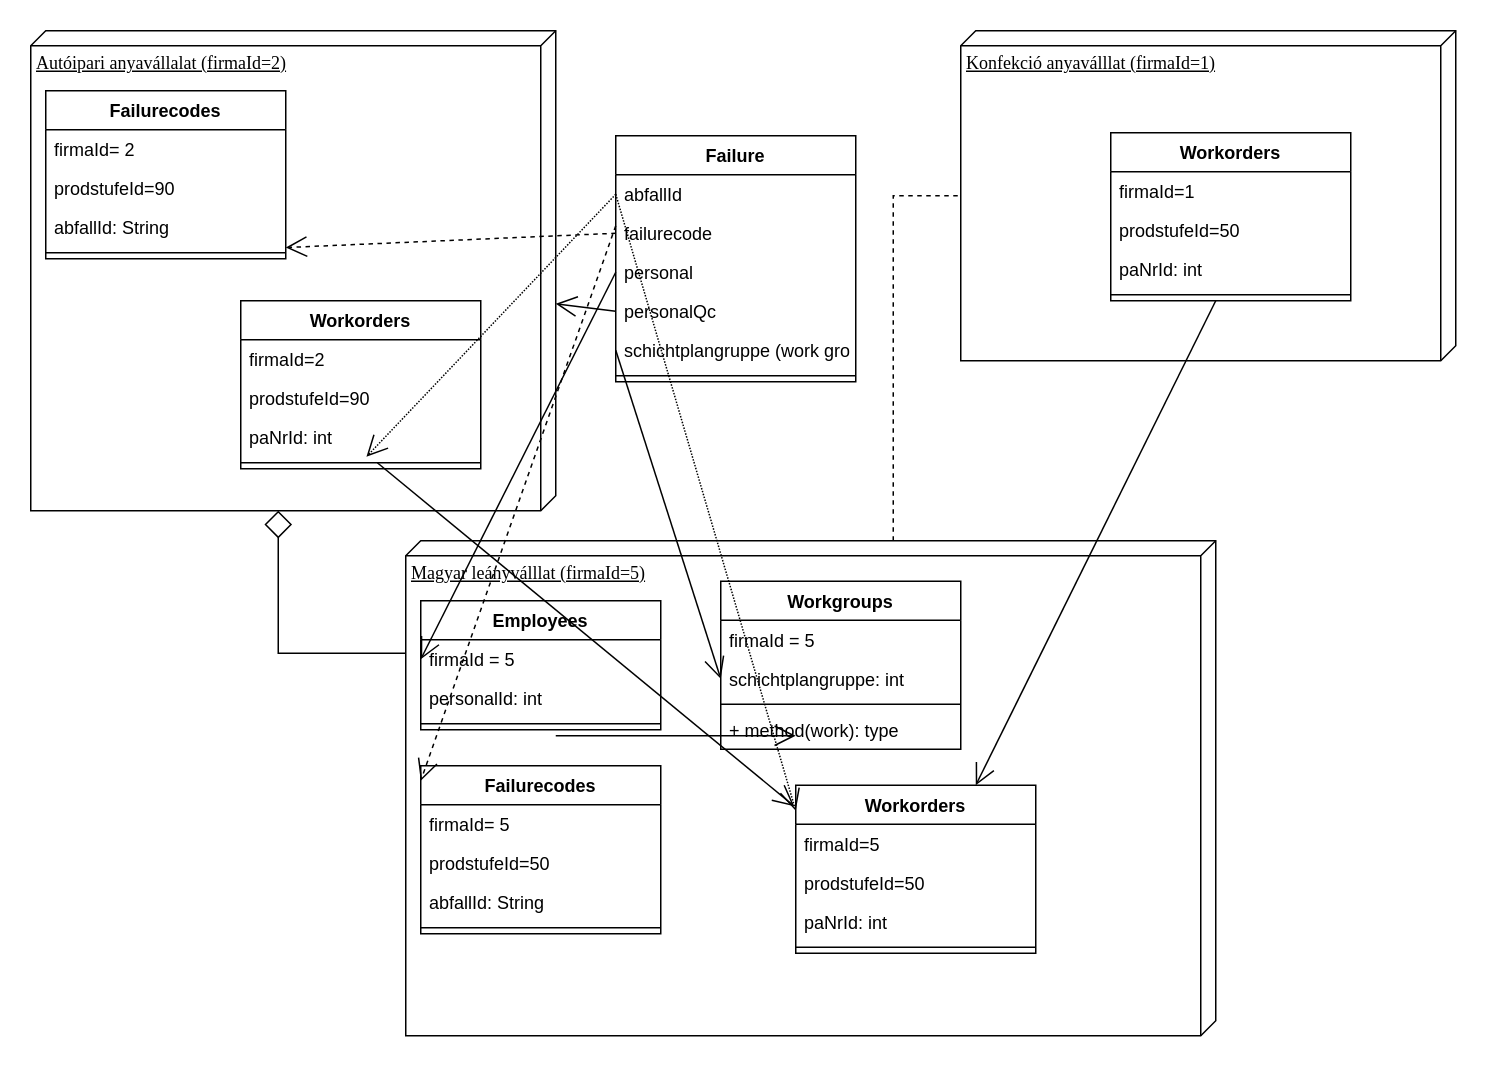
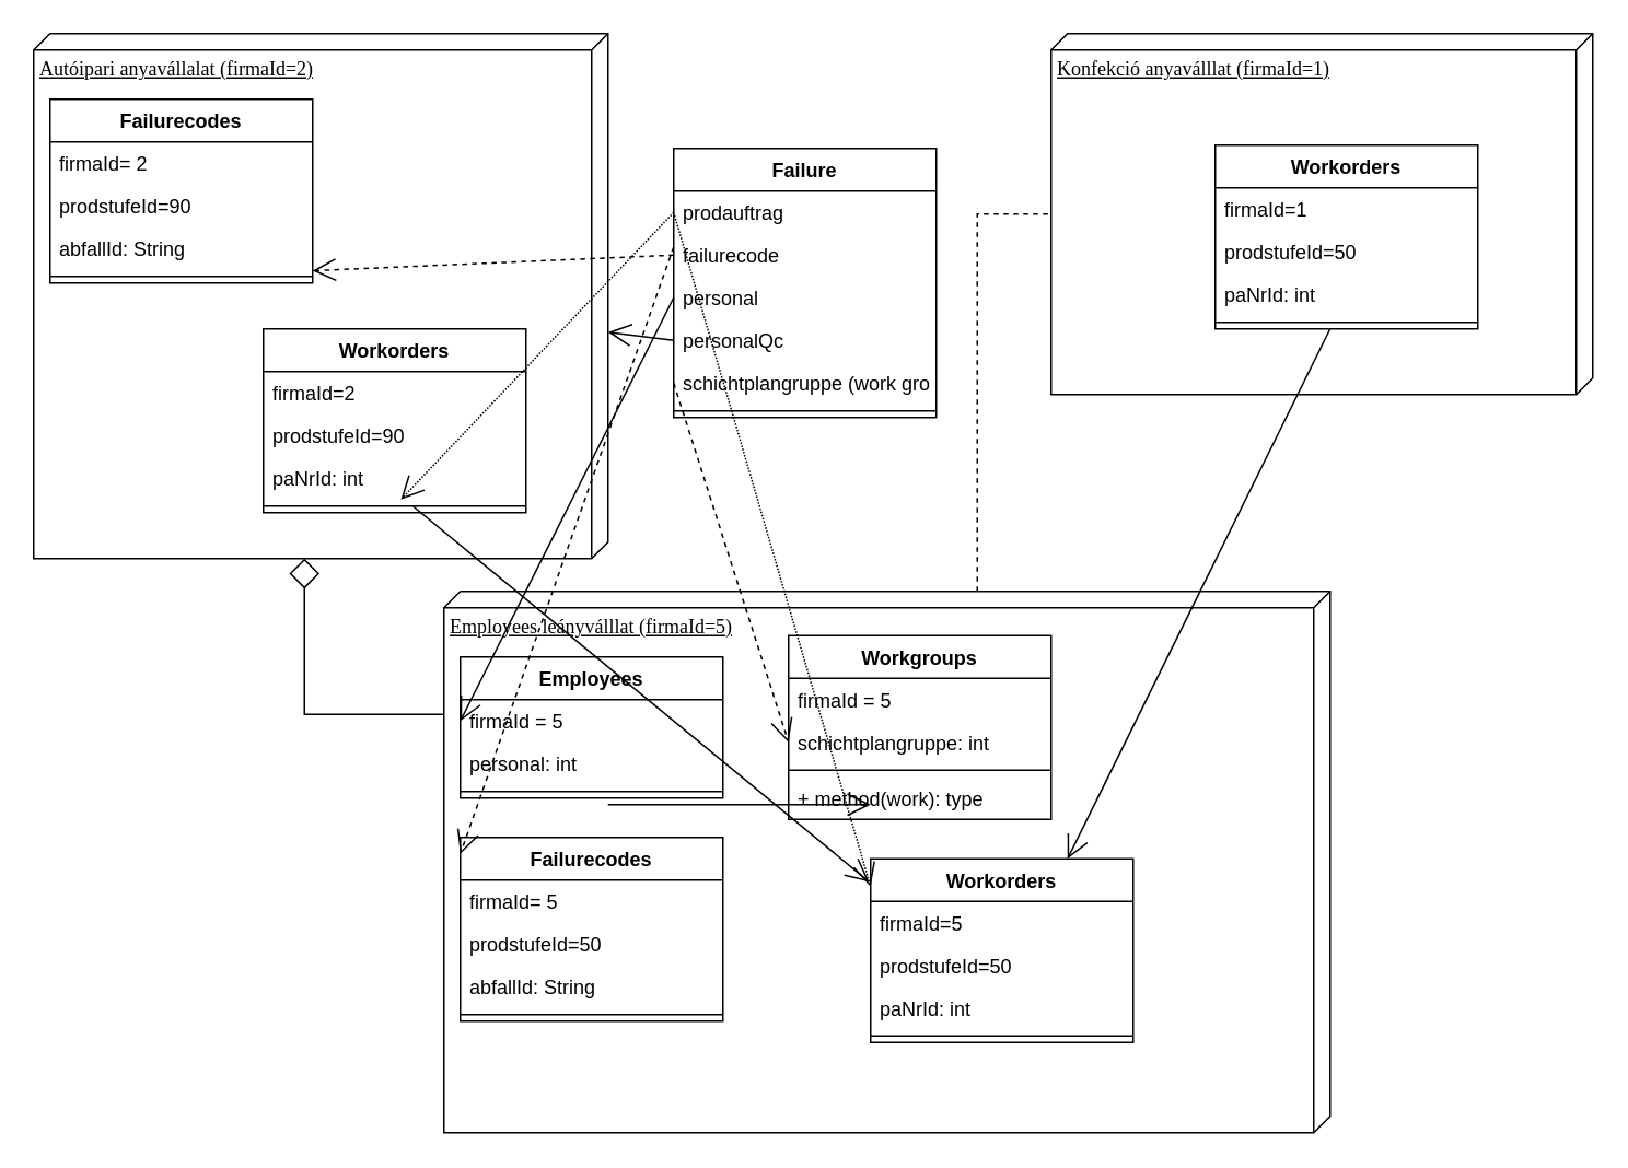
- <mxCell id="44" value="abfallId" style="text;strokeColor=none;fillColor=none;align=left;verticalAlign=top;spacingLeft=4;spacingRight=4;overflow=hidden;rotatable=0;points=[[0,0.5],[1,0.5]];portConstraint=eastwest;" parent="43" vertex="1"><mxGeometry y="26" width="160" height="26" as="geometry" /></mxCell>
+ <mxCell id="44" value="prodauftrag" style="text;strokeColor=none;fillColor=none;align=left;verticalAlign=top;spacingLeft=4;spacingRight=4;overflow=hidden;rotatable=0;points=[[0,0.5],[1,0.5]];portConstraint=eastwest;" parent="43" vertex="1"><mxGeometry y="26" width="160" height="26" as="geometry" /></mxCell>
- <mxCell id="57" value="" style="endArrow=open;endFill=1;endSize=12;html=1;rounded=0;entryX=0;entryY=0.5;entryDx=0;entryDy=0;exitX=0;exitY=0.5;exitDx=0;exitDy=0;" parent="1" source="48" target="13" edge="1"><mxGeometry width="160" relative="1" as="geometry"><mxPoint x="120" y="590" as="sourcePoint" /><mxPoint x="280" y="590" as="targetPoint" /></mxGeometry></mxCell>
+ <mxCell id="57" value="" style="endArrow=open;endFill=1;endSize=12;html=1;rounded=0;entryX=0;entryY=0.5;entryDx=0;entryDy=0;exitX=0;exitY=0.5;exitDx=0;exitDy=0;dashed=1;" parent="1" source="48" target="13" edge="1"><mxGeometry width="160" relative="1" as="geometry"><mxPoint x="120" y="590" as="sourcePoint" /><mxPoint x="280" y="590" as="targetPoint" /></mxGeometry></mxCell>
- <mxCell id="4" value="Magyar leányválllat (firmaId=5)" style="verticalAlign=top;align=left;spacingTop=8;spacingLeft=2;spacingRight=12;shape=cube;size=10;direction=south;fontStyle=4;html=1;rounded=0;shadow=0;comic=0;labelBackgroundColor=none;strokeWidth=1;fontFamily=Verdana;fontSize=12" parent="1" vertex="1"><mxGeometry x="270" y="360" width="540" height="330" as="geometry" /></mxCell>
+ <mxCell id="4" value="Employees leányválllat (firmaId=5)" style="verticalAlign=top;align=left;spacingTop=8;spacingLeft=2;spacingRight=12;shape=cube;size=10;direction=south;fontStyle=4;html=1;rounded=0;shadow=0;comic=0;labelBackgroundColor=none;strokeWidth=1;fontFamily=Verdana;fontSize=12" parent="1" vertex="1"><mxGeometry x="270" y="360" width="540" height="330" as="geometry" /></mxCell>
- <mxCell id="9" value="personalId: int" style="text;strokeColor=none;fillColor=none;align=left;verticalAlign=top;spacingLeft=4;spacingRight=4;overflow=hidden;rotatable=0;points=[[0,0.5],[1,0.5]];portConstraint=eastwest;" parent="7" vertex="1"><mxGeometry y="52" width="160" height="26" as="geometry" /></mxCell>
+ <mxCell id="9" value="personal: int" style="text;strokeColor=none;fillColor=none;align=left;verticalAlign=top;spacingLeft=4;spacingRight=4;overflow=hidden;rotatable=0;points=[[0,0.5],[1,0.5]];portConstraint=eastwest;" parent="7" vertex="1"><mxGeometry y="52" width="160" height="26" as="geometry" /></mxCell>
